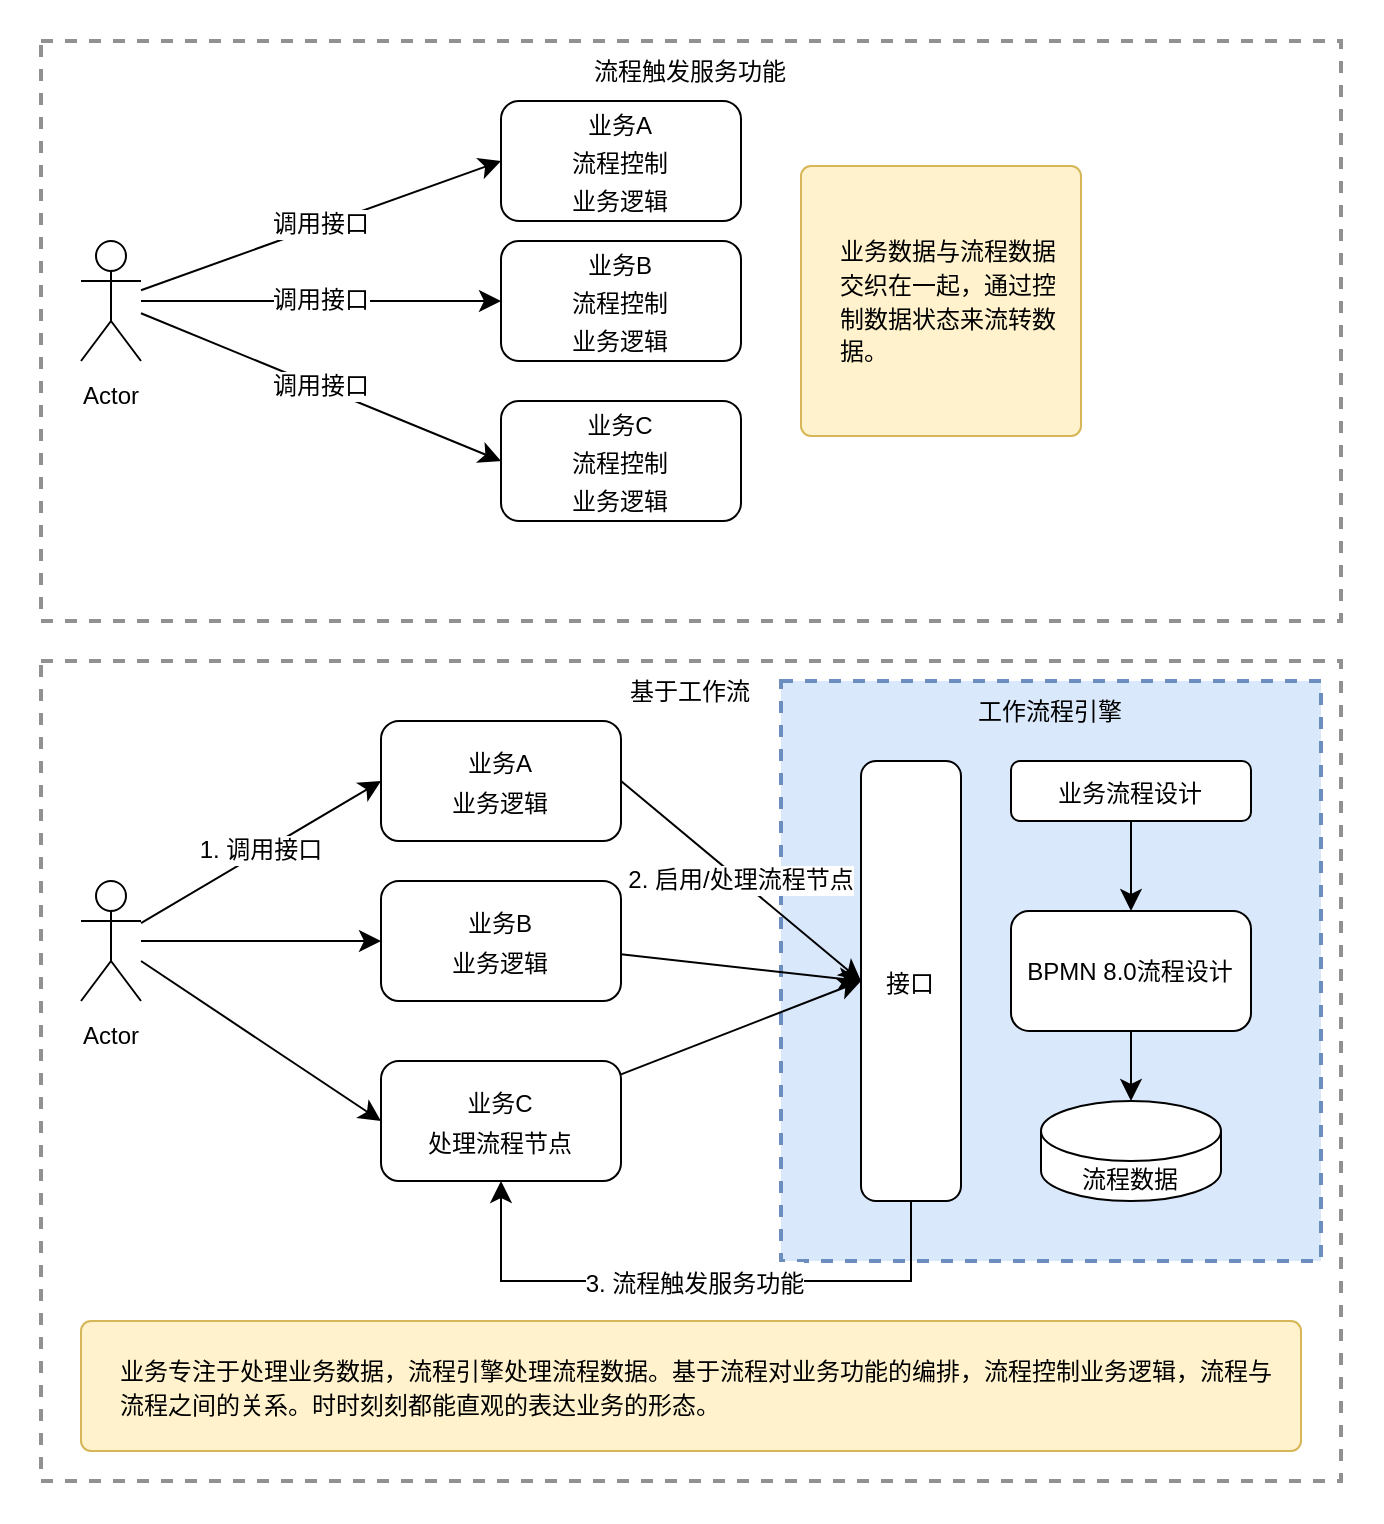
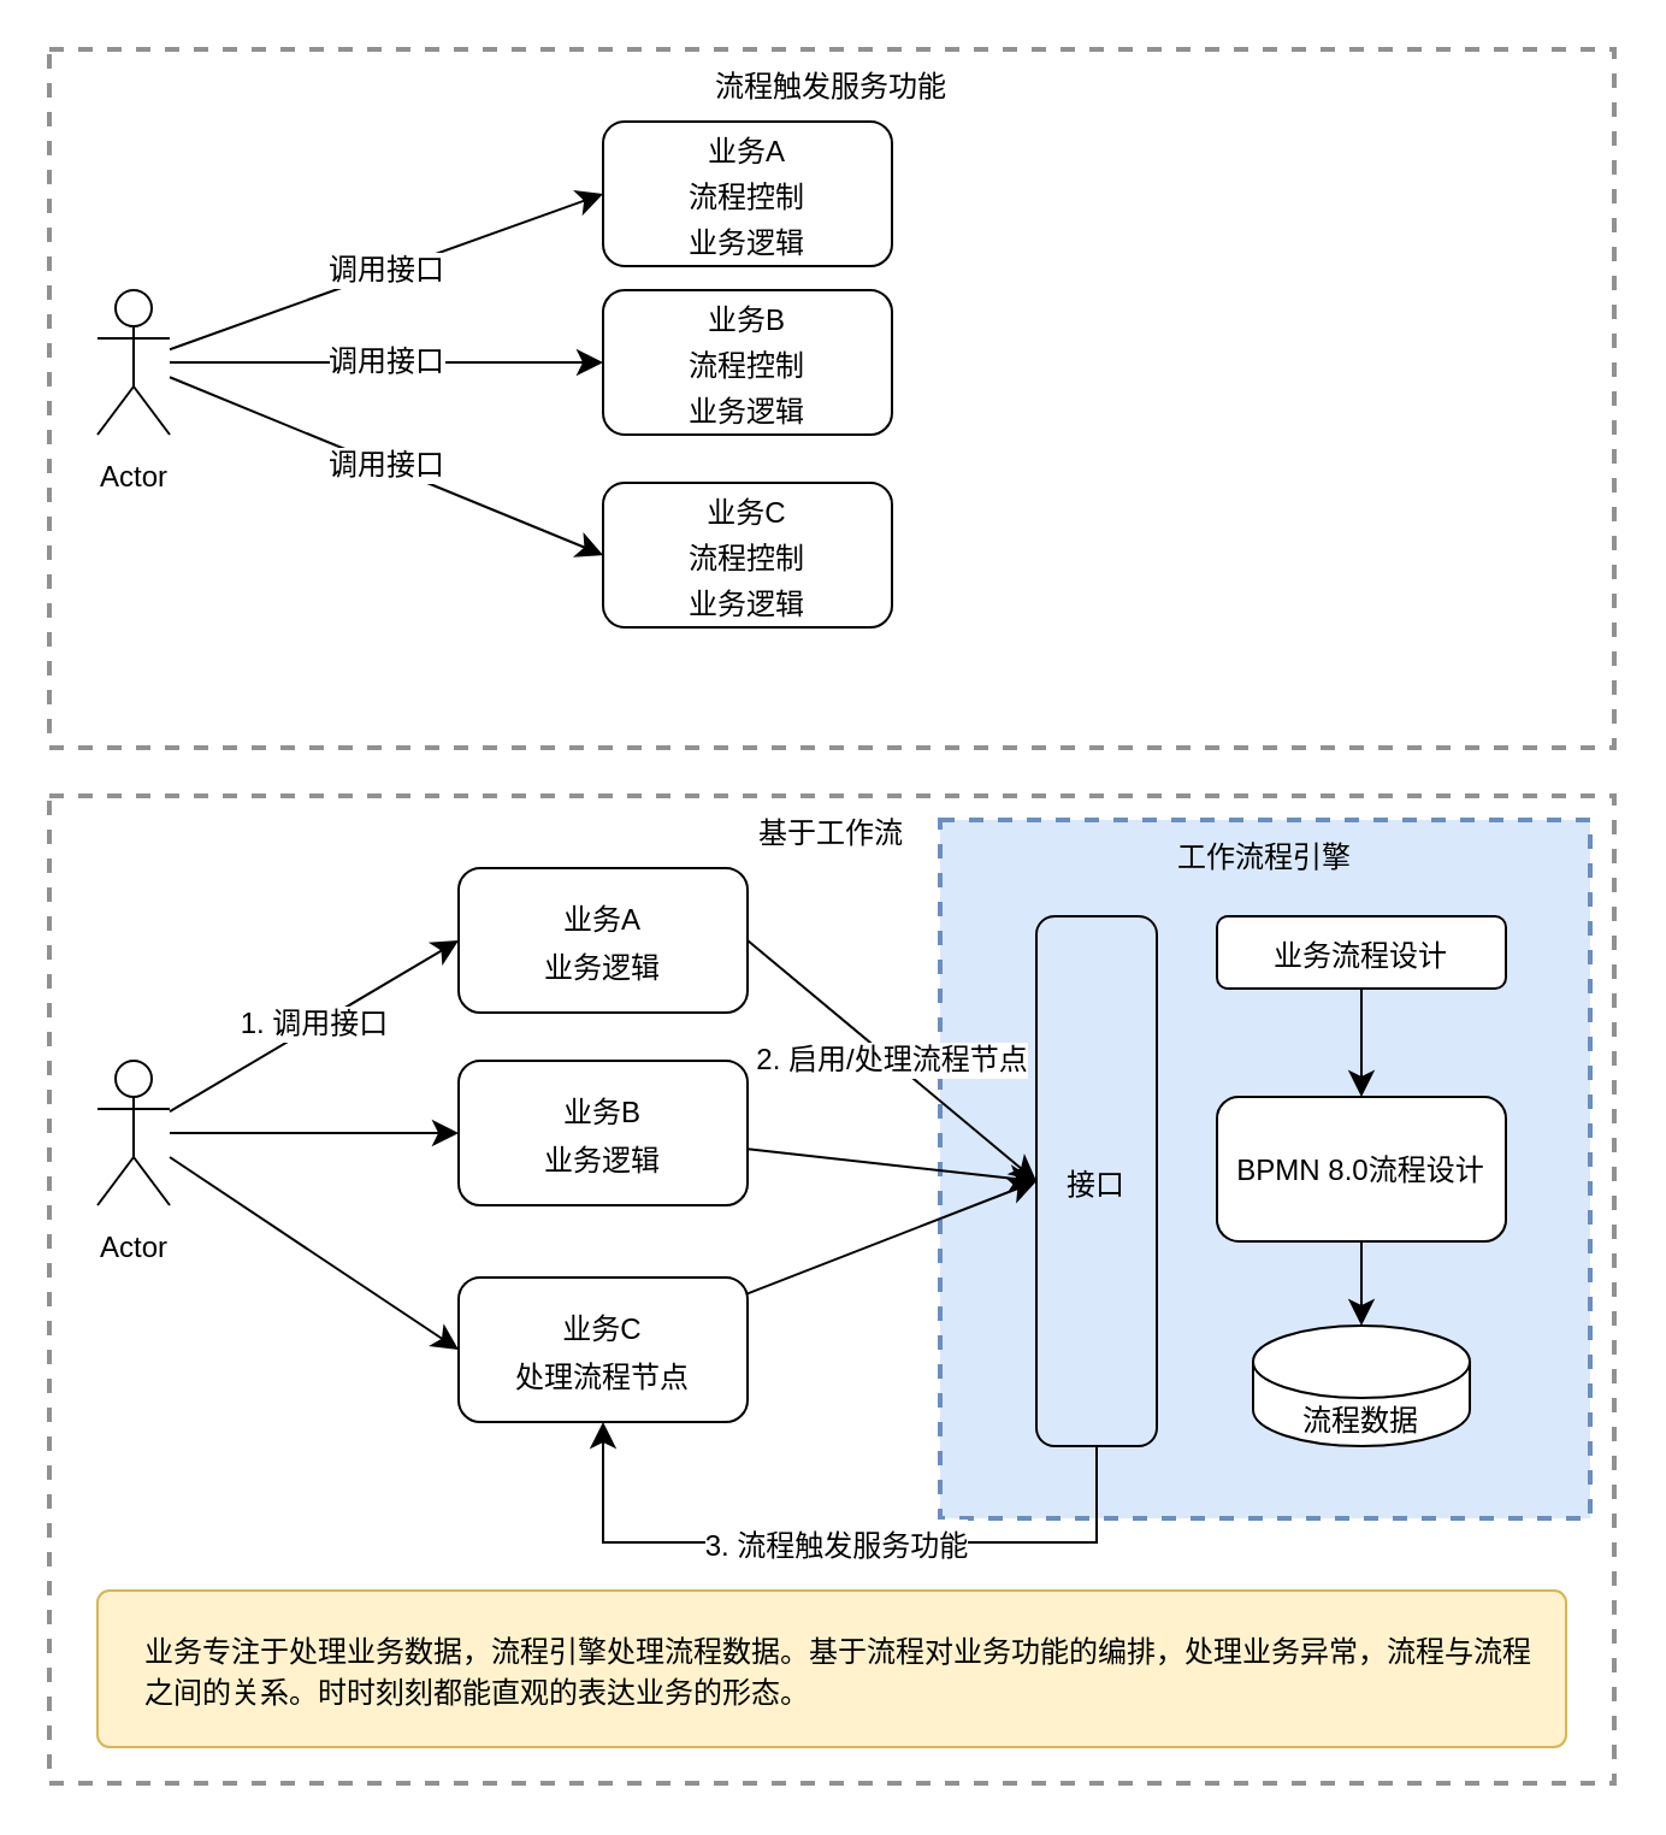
- <mxCell id="30" value="&lt;font style=&quot;font-size: 12px;&quot;&gt;业务数据与流程数据交织在一起，通过控制数据状态来流转数据。&lt;/font&gt;" style="html=1;shadow=0;dashed=0;shape=mxgraph.bootstrap.rrect;rSize=5;strokeColor=#d6b656;strokeWidth=1;fillColor=#fff2cc;whiteSpace=wrap;align=left;verticalAlign=middle;spacingLeft=10;fontSize=14;spacing=10;" vertex="1" parent="22"><mxGeometry x="380" y="62.5" width="140" height="135" as="geometry" /></mxCell>
- <mxCell id="7" value="&lt;font style=&quot;font-size: 12px;&quot;&gt;接口&lt;/font&gt;" style="rounded=1;whiteSpace=wrap;html=1;fontSize=16;" vertex="1" parent="3"><mxGeometry x="40" y="40" width="50" height="220" as="geometry" /></mxCell>
+ <mxCell id="7" value="&lt;font style=&quot;font-size: 12px;&quot;&gt;接口&lt;/font&gt;" style="rounded=1;whiteSpace=wrap;html=1;fontSize=16;fillColor=#dae8fc;" vertex="1" parent="3"><mxGeometry x="40" y="40" width="50" height="220" as="geometry" /></mxCell>
- <mxCell id="19" value="&lt;span style=&quot;font-size: 12px;&quot;&gt;业务专注于处理业务数据，流程引擎处理流程数据。基于流程对业务功能的编排，流程控制业务逻辑，流程与流程之间的关系。时时刻刻都能直观的表达业务的形态。&lt;/span&gt;" style="html=1;shadow=0;dashed=0;shape=mxgraph.bootstrap.rrect;rSize=5;strokeColor=#d6b656;strokeWidth=1;fillColor=#fff2cc;whiteSpace=wrap;align=left;verticalAlign=middle;spacingLeft=10;fontSize=14;spacing=10;" vertex="1" parent="2"><mxGeometry x="20" y="330" width="610" height="65" as="geometry" /></mxCell>
+ <mxCell id="19" value="&lt;span style=&quot;font-size: 12px;&quot;&gt;业务专注于处理业务数据，流程引擎处理流程数据。基于流程对业务功能的编排，处理业务异常，流程与流程之间的关系。时时刻刻都能直观的表达业务的形态。&lt;/span&gt;" style="html=1;shadow=0;dashed=0;shape=mxgraph.bootstrap.rrect;rSize=5;strokeColor=#d6b656;strokeWidth=1;fillColor=#fff2cc;whiteSpace=wrap;align=left;verticalAlign=middle;spacingLeft=10;fontSize=14;spacing=10;" vertex="1" parent="2"><mxGeometry x="20" y="330" width="610" height="65" as="geometry" /></mxCell>
